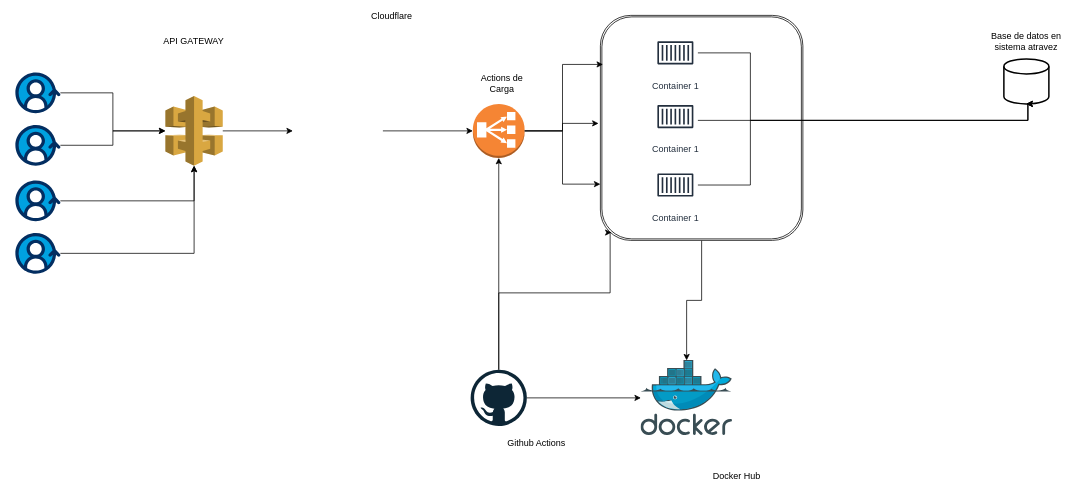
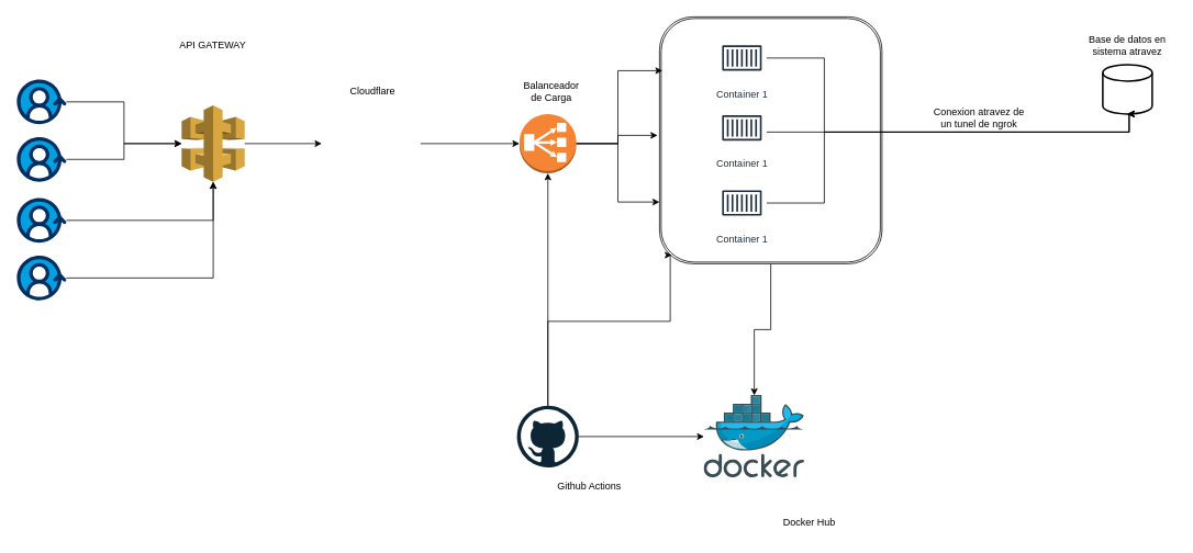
- <mxCell id="38" value="Cloudflare" style="text;html=1;align=center;verticalAlign=middle;whiteSpace=wrap;rounded=0;" vertex="1" parent="1"><mxGeometry x="464" y="6" width="116" height="30" as="geometry" /></mxCell>
+ <mxCell id="38" value="Cloudflare" style="text;html=1;align=center;verticalAlign=middle;whiteSpace=wrap;rounded=0;" vertex="1" parent="1"><mxGeometry x="394" y="96" width="116" height="30" as="geometry" /></mxCell>
- <mxCell id="32" value="Actions de Carga" style="text;html=1;align=center;verticalAlign=middle;whiteSpace=wrap;rounded=0;" vertex="1" parent="1"><mxGeometry x="639" y="96" width="60" height="30" as="geometry" /></mxCell>
+ <mxCell id="32" value="Balanceador de Carga" style="text;html=1;align=center;verticalAlign=middle;whiteSpace=wrap;rounded=0;" vertex="1" parent="1"><mxGeometry x="639" y="96" width="60" height="30" as="geometry" /></mxCell>
+ <mxCell id="34" value="Conexion atravez de un tunel de ngrok" style="text;html=1;align=center;verticalAlign=middle;whiteSpace=wrap;rounded=0;" vertex="1" parent="1"><mxGeometry x="1130" y="127.5" width="116" height="30" as="geometry" /></mxCell>
